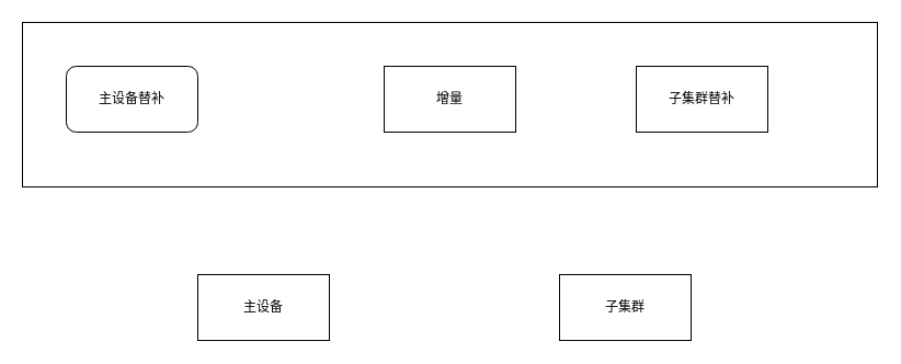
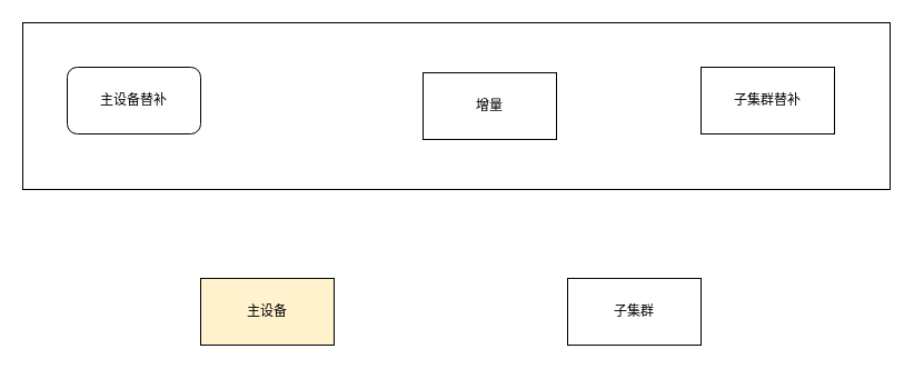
- <mxCell id="5" value="增量" style="rounded=0;whiteSpace=wrap;html=1;" vertex="1" parent="1"><mxGeometry x="350" y="60" width="120" height="60" as="geometry" /></mxCell>
+ <mxCell id="5" value="增量" style="rounded=0;whiteSpace=wrap;html=1;" vertex="1" parent="1"><mxGeometry x="380" y="65" width="120" height="60" as="geometry" /></mxCell>
- <mxCell id="4" value="子集群替补" style="rounded=0;whiteSpace=wrap;html=1;" vertex="1" parent="1"><mxGeometry x="580" y="60" width="120" height="60" as="geometry" /></mxCell>
+ <mxCell id="4" value="子集群替补" style="rounded=0;whiteSpace=wrap;html=1;" vertex="1" parent="1"><mxGeometry x="630" y="60" width="120" height="60" as="geometry" /></mxCell>
- <mxCell id="6" value="主设备" style="rounded=0;whiteSpace=wrap;html=1;" vertex="1" parent="1"><mxGeometry x="180" y="250" width="120" height="60" as="geometry" /></mxCell>
+ <mxCell id="6" value="主设备" style="rounded=0;whiteSpace=wrap;html=1;fillColor=#fff2cc;" vertex="1" parent="1"><mxGeometry x="180" y="250" width="120" height="60" as="geometry" /></mxCell>
